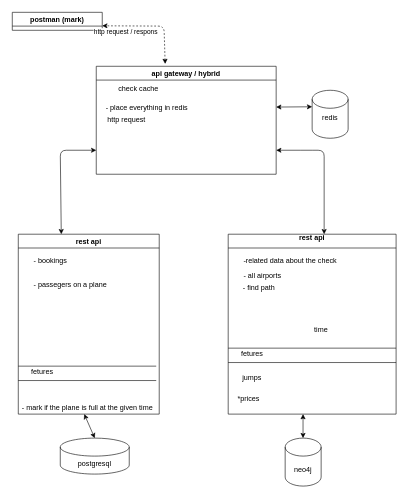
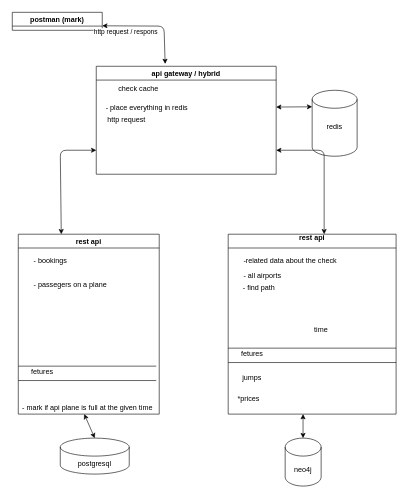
- <mxCell id="25" value="&lt;div&gt;http request / respons&lt;/div&gt;&lt;div&gt;&lt;br&gt;&lt;/div&gt;" style="endArrow=classic;startArrow=classic;html=1;entryX=1;entryY=0.75;entryDx=0;entryDy=0;exitX=0.383;exitY=-0.022;exitDx=0;exitDy=0;exitPerimeter=0;dashed=1;" edge="1" parent="1" source="13" target="24"><mxGeometry x="0.531" y="17" width="50" height="50" relative="1" as="geometry"><mxPoint x="290" y="280" as="sourcePoint" /><mxPoint x="340" y="230" as="targetPoint" /><Array as="points"><mxPoint x="273" y="43" /></Array><mxPoint as="offset" /></mxGeometry></mxCell>
+ <mxCell id="25" value="&lt;div&gt;http request / respons&lt;/div&gt;&lt;div&gt;&lt;br&gt;&lt;/div&gt;" style="endArrow=classic;startArrow=classic;html=1;entryX=1;entryY=0.75;entryDx=0;entryDy=0;exitX=0.383;exitY=-0.022;exitDx=0;exitDy=0;exitPerimeter=0;" edge="1" parent="1" source="13" target="24"><mxGeometry x="0.531" y="17" width="50" height="50" relative="1" as="geometry"><mxPoint x="290" y="280" as="sourcePoint" /><mxPoint x="340" y="230" as="targetPoint" /><Array as="points"><mxPoint x="273" y="43" /></Array><mxPoint as="offset" /></mxGeometry></mxCell>
- <mxCell id="17" value="&lt;div&gt;redis&lt;/div&gt;&lt;div&gt;&lt;br&gt;&lt;/div&gt;" style="shape=cylinder3;whiteSpace=wrap;html=1;boundedLbl=1;backgroundOutline=1;size=15;" vertex="1" parent="1"><mxGeometry x="520" y="150" width="60" height="80" as="geometry" /></mxCell>
+ <mxCell id="17" value="&lt;div&gt;redis&lt;/div&gt;&lt;div&gt;&lt;br&gt;&lt;/div&gt;" style="shape=cylinder3;whiteSpace=wrap;html=1;boundedLbl=1;backgroundOutline=1;size=15;" vertex="1" parent="1"><mxGeometry x="520" y="150" width="75" height="110" as="geometry" /></mxCell>
- <mxCell id="5" value="- mark if the plane is full at the given time" style="text;html=1;align=center;verticalAlign=middle;resizable=0;points=[];autosize=1;strokeColor=none;" vertex="1" parent="2"><mxGeometry x="-5" y="280" width="240" height="20" as="geometry" /></mxCell>
+ <mxCell id="5" value="- mark if api plane is full at the given time" style="text;html=1;align=center;verticalAlign=middle;resizable=0;points=[];autosize=1;strokeColor=none;" vertex="1" parent="2"><mxGeometry x="-5" y="280" width="240" height="20" as="geometry" /></mxCell>
